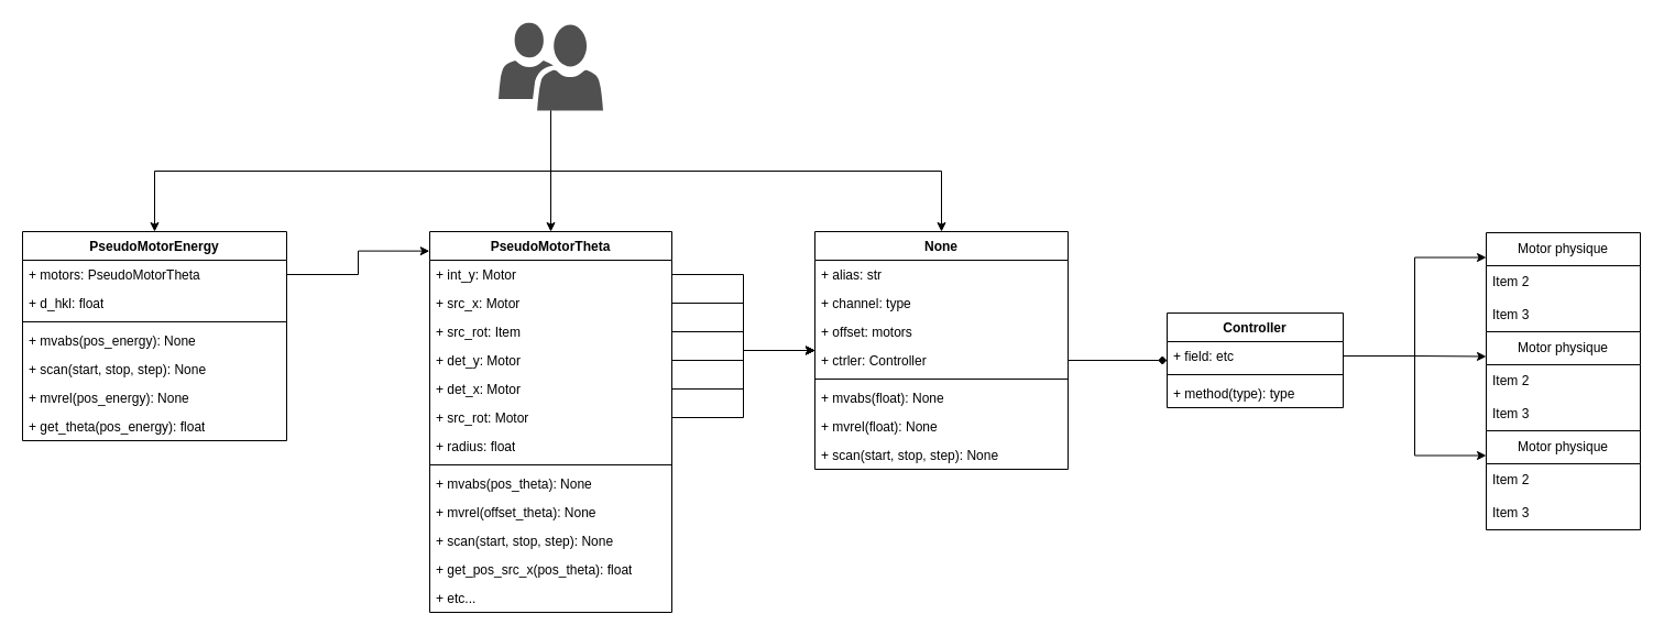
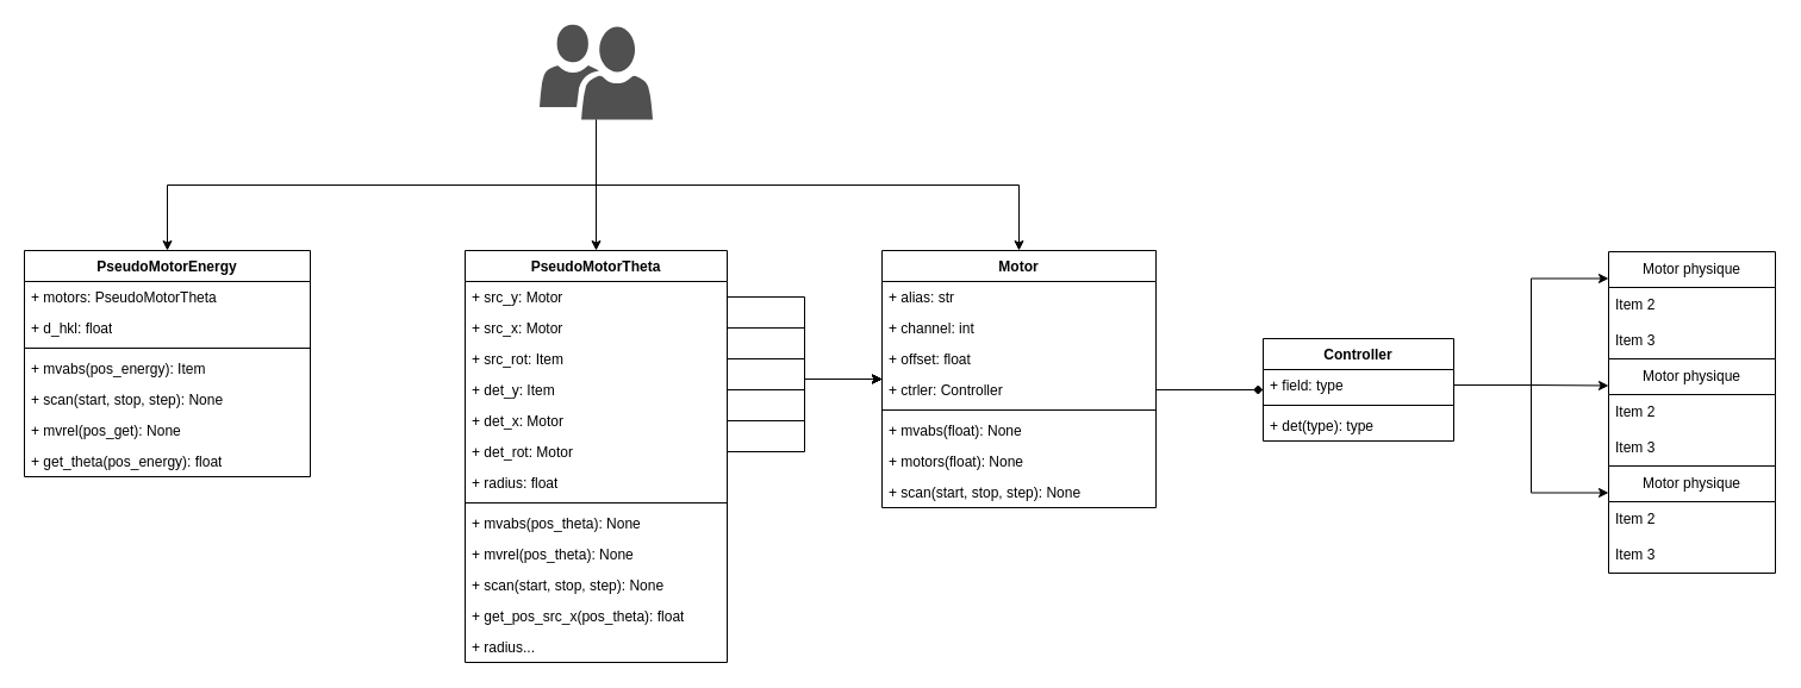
- <mxCell id="6" value="None" style="swimlane;fontStyle=1;align=center;verticalAlign=top;childLayout=stackLayout;horizontal=1;startSize=26;horizontalStack=0;resizeParent=1;resizeParentMax=0;resizeLast=0;collapsible=1;marginBottom=0;whiteSpace=wrap;html=1;" vertex="1" parent="1"><mxGeometry x="740" y="210" width="230" height="216" as="geometry" /></mxCell>
+ <mxCell id="6" value="Motor" style="swimlane;fontStyle=1;align=center;verticalAlign=top;childLayout=stackLayout;horizontal=1;startSize=26;horizontalStack=0;resizeParent=1;resizeParentMax=0;resizeLast=0;collapsible=1;marginBottom=0;whiteSpace=wrap;html=1;" vertex="1" parent="1"><mxGeometry x="740" y="210" width="230" height="216" as="geometry" /></mxCell>
- <mxCell id="37" style="edgeStyle=orthogonalEdgeStyle;rounded=0;orthogonalLoop=1;jettySize=auto;html=1;exitX=1;exitY=0.5;exitDx=0;exitDy=0;entryX=-0.001;entryY=0.051;entryDx=0;entryDy=0;entryPerimeter=0;" edge="1" parent="1" source="30" target="15"><mxGeometry relative="1" as="geometry" /></mxCell>
- <mxCell id="16" value="+ int_y: Motor" style="text;strokeColor=none;fillColor=none;align=left;verticalAlign=top;spacingLeft=4;spacingRight=4;overflow=hidden;rotatable=0;points=[[0,0.5],[1,0.5]];portConstraint=eastwest;whiteSpace=wrap;html=1;" vertex="1" parent="15"><mxGeometry y="26" width="220" height="26" as="geometry" /></mxCell>
+ <mxCell id="16" value="+ src_y: Motor" style="text;strokeColor=none;fillColor=none;align=left;verticalAlign=top;spacingLeft=4;spacingRight=4;overflow=hidden;rotatable=0;points=[[0,0.5],[1,0.5]];portConstraint=eastwest;whiteSpace=wrap;html=1;" vertex="1" parent="15"><mxGeometry y="26" width="220" height="26" as="geometry" /></mxCell>
- <mxCell id="8" value="+ channel: type" style="text;strokeColor=none;fillColor=none;align=left;verticalAlign=top;spacingLeft=4;spacingRight=4;overflow=hidden;rotatable=0;points=[[0,0.5],[1,0.5]];portConstraint=eastwest;whiteSpace=wrap;html=1;" vertex="1" parent="6"><mxGeometry y="52" width="230" height="26" as="geometry" /></mxCell>
+ <mxCell id="8" value="+ channel: int" style="text;strokeColor=none;fillColor=none;align=left;verticalAlign=top;spacingLeft=4;spacingRight=4;overflow=hidden;rotatable=0;points=[[0,0.5],[1,0.5]];portConstraint=eastwest;whiteSpace=wrap;html=1;" vertex="1" parent="6"><mxGeometry y="52" width="230" height="26" as="geometry" /></mxCell>
- <mxCell id="9" value="+ offset: motors" style="text;strokeColor=none;fillColor=none;align=left;verticalAlign=top;spacingLeft=4;spacingRight=4;overflow=hidden;rotatable=0;points=[[0,0.5],[1,0.5]];portConstraint=eastwest;whiteSpace=wrap;html=1;" vertex="1" parent="6"><mxGeometry y="78" width="230" height="26" as="geometry" /></mxCell>
+ <mxCell id="9" value="+ offset: float" style="text;strokeColor=none;fillColor=none;align=left;verticalAlign=top;spacingLeft=4;spacingRight=4;overflow=hidden;rotatable=0;points=[[0,0.5],[1,0.5]];portConstraint=eastwest;whiteSpace=wrap;html=1;" vertex="1" parent="6"><mxGeometry y="78" width="230" height="26" as="geometry" /></mxCell>
- <mxCell id="33" value="+ mvabs(pos_energy): None" style="text;strokeColor=none;fillColor=none;align=left;verticalAlign=top;spacingLeft=4;spacingRight=4;overflow=hidden;rotatable=0;points=[[0,0.5],[1,0.5]];portConstraint=eastwest;whiteSpace=wrap;html=1;" vertex="1" parent="29"><mxGeometry y="86" width="240" height="26" as="geometry" /></mxCell>
+ <mxCell id="33" value="+ mvabs(pos_energy): Item" style="text;strokeColor=none;fillColor=none;align=left;verticalAlign=top;spacingLeft=4;spacingRight=4;overflow=hidden;rotatable=0;points=[[0,0.5],[1,0.5]];portConstraint=eastwest;whiteSpace=wrap;html=1;" vertex="1" parent="29"><mxGeometry y="86" width="240" height="26" as="geometry" /></mxCell>
- <mxCell id="54" value="+ field: etc" style="text;strokeColor=none;fillColor=none;align=left;verticalAlign=top;spacingLeft=4;spacingRight=4;overflow=hidden;rotatable=0;points=[[0,0.5],[1,0.5]];portConstraint=eastwest;whiteSpace=wrap;html=1;" vertex="1" parent="53"><mxGeometry y="26" width="160" height="26" as="geometry" /></mxCell>
+ <mxCell id="54" value="+ field: type" style="text;strokeColor=none;fillColor=none;align=left;verticalAlign=top;spacingLeft=4;spacingRight=4;overflow=hidden;rotatable=0;points=[[0,0.5],[1,0.5]];portConstraint=eastwest;whiteSpace=wrap;html=1;" vertex="1" parent="53"><mxGeometry y="26" width="160" height="26" as="geometry" /></mxCell>
- <mxCell id="19" value="+ det_y: Motor" style="text;strokeColor=none;fillColor=none;align=left;verticalAlign=top;spacingLeft=4;spacingRight=4;overflow=hidden;rotatable=0;points=[[0,0.5],[1,0.5]];portConstraint=eastwest;whiteSpace=wrap;html=1;" vertex="1" parent="15"><mxGeometry y="104" width="220" height="26" as="geometry" /></mxCell>
+ <mxCell id="19" value="+ det_y: Item" style="text;strokeColor=none;fillColor=none;align=left;verticalAlign=top;spacingLeft=4;spacingRight=4;overflow=hidden;rotatable=0;points=[[0,0.5],[1,0.5]];portConstraint=eastwest;whiteSpace=wrap;html=1;" vertex="1" parent="15"><mxGeometry y="104" width="220" height="26" as="geometry" /></mxCell>
- <mxCell id="56" value="+ method(type): type" style="text;strokeColor=none;fillColor=none;align=left;verticalAlign=top;spacingLeft=4;spacingRight=4;overflow=hidden;rotatable=0;points=[[0,0.5],[1,0.5]];portConstraint=eastwest;whiteSpace=wrap;html=1;" vertex="1" parent="53"><mxGeometry y="60" width="160" height="26" as="geometry" /></mxCell>
+ <mxCell id="56" value="+ det(type): type" style="text;strokeColor=none;fillColor=none;align=left;verticalAlign=top;spacingLeft=4;spacingRight=4;overflow=hidden;rotatable=0;points=[[0,0.5],[1,0.5]];portConstraint=eastwest;whiteSpace=wrap;html=1;" vertex="1" parent="53"><mxGeometry y="60" width="160" height="26" as="geometry" /></mxCell>
- <mxCell id="35" value="+ mvrel(pos_energy): None" style="text;strokeColor=none;fillColor=none;align=left;verticalAlign=top;spacingLeft=4;spacingRight=4;overflow=hidden;rotatable=0;points=[[0,0.5],[1,0.5]];portConstraint=eastwest;whiteSpace=wrap;html=1;" vertex="1" parent="29"><mxGeometry y="138" width="240" height="26" as="geometry" /></mxCell>
+ <mxCell id="35" value="+ mvrel(pos_get): None" style="text;strokeColor=none;fillColor=none;align=left;verticalAlign=top;spacingLeft=4;spacingRight=4;overflow=hidden;rotatable=0;points=[[0,0.5],[1,0.5]];portConstraint=eastwest;whiteSpace=wrap;html=1;" vertex="1" parent="29"><mxGeometry y="138" width="240" height="26" as="geometry" /></mxCell>
- <mxCell id="21" value="+ src_rot: Motor" style="text;strokeColor=none;fillColor=none;align=left;verticalAlign=top;spacingLeft=4;spacingRight=4;overflow=hidden;rotatable=0;points=[[0,0.5],[1,0.5]];portConstraint=eastwest;whiteSpace=wrap;html=1;" vertex="1" parent="15"><mxGeometry y="156" width="220" height="26" as="geometry" /></mxCell>
+ <mxCell id="21" value="+ det_rot: Motor" style="text;strokeColor=none;fillColor=none;align=left;verticalAlign=top;spacingLeft=4;spacingRight=4;overflow=hidden;rotatable=0;points=[[0,0.5],[1,0.5]];portConstraint=eastwest;whiteSpace=wrap;html=1;" vertex="1" parent="15"><mxGeometry y="156" width="220" height="26" as="geometry" /></mxCell>
- <mxCell id="13" value="&lt;div&gt;+ mvrel(float): None&lt;/div&gt;" style="text;strokeColor=none;fillColor=none;align=left;verticalAlign=top;spacingLeft=4;spacingRight=4;overflow=hidden;rotatable=0;points=[[0,0.5],[1,0.5]];portConstraint=eastwest;whiteSpace=wrap;html=1;" vertex="1" parent="6"><mxGeometry y="164" width="230" height="26" as="geometry" /></mxCell>
+ <mxCell id="13" value="&lt;div&gt;+ motors(float): None&lt;/div&gt;" style="text;strokeColor=none;fillColor=none;align=left;verticalAlign=top;spacingLeft=4;spacingRight=4;overflow=hidden;rotatable=0;points=[[0,0.5],[1,0.5]];portConstraint=eastwest;whiteSpace=wrap;html=1;" vertex="1" parent="6"><mxGeometry y="164" width="230" height="26" as="geometry" /></mxCell>
- <mxCell id="25" value="+ mvrel(offset_theta): None" style="text;strokeColor=none;fillColor=none;align=left;verticalAlign=top;spacingLeft=4;spacingRight=4;overflow=hidden;rotatable=0;points=[[0,0.5],[1,0.5]];portConstraint=eastwest;whiteSpace=wrap;html=1;" vertex="1" parent="15"><mxGeometry y="242" width="220" height="26" as="geometry" /></mxCell>
+ <mxCell id="25" value="+ mvrel(pos_theta): None" style="text;strokeColor=none;fillColor=none;align=left;verticalAlign=top;spacingLeft=4;spacingRight=4;overflow=hidden;rotatable=0;points=[[0,0.5],[1,0.5]];portConstraint=eastwest;whiteSpace=wrap;html=1;" vertex="1" parent="15"><mxGeometry y="242" width="220" height="26" as="geometry" /></mxCell>
- <mxCell id="28" value="+ etc..." style="text;strokeColor=none;fillColor=none;align=left;verticalAlign=top;spacingLeft=4;spacingRight=4;overflow=hidden;rotatable=0;points=[[0,0.5],[1,0.5]];portConstraint=eastwest;whiteSpace=wrap;html=1;" vertex="1" parent="15"><mxGeometry y="320" width="220" height="26" as="geometry" /></mxCell>
+ <mxCell id="28" value="+ radius..." style="text;strokeColor=none;fillColor=none;align=left;verticalAlign=top;spacingLeft=4;spacingRight=4;overflow=hidden;rotatable=0;points=[[0,0.5],[1,0.5]];portConstraint=eastwest;whiteSpace=wrap;html=1;" vertex="1" parent="15"><mxGeometry y="320" width="220" height="26" as="geometry" /></mxCell>
